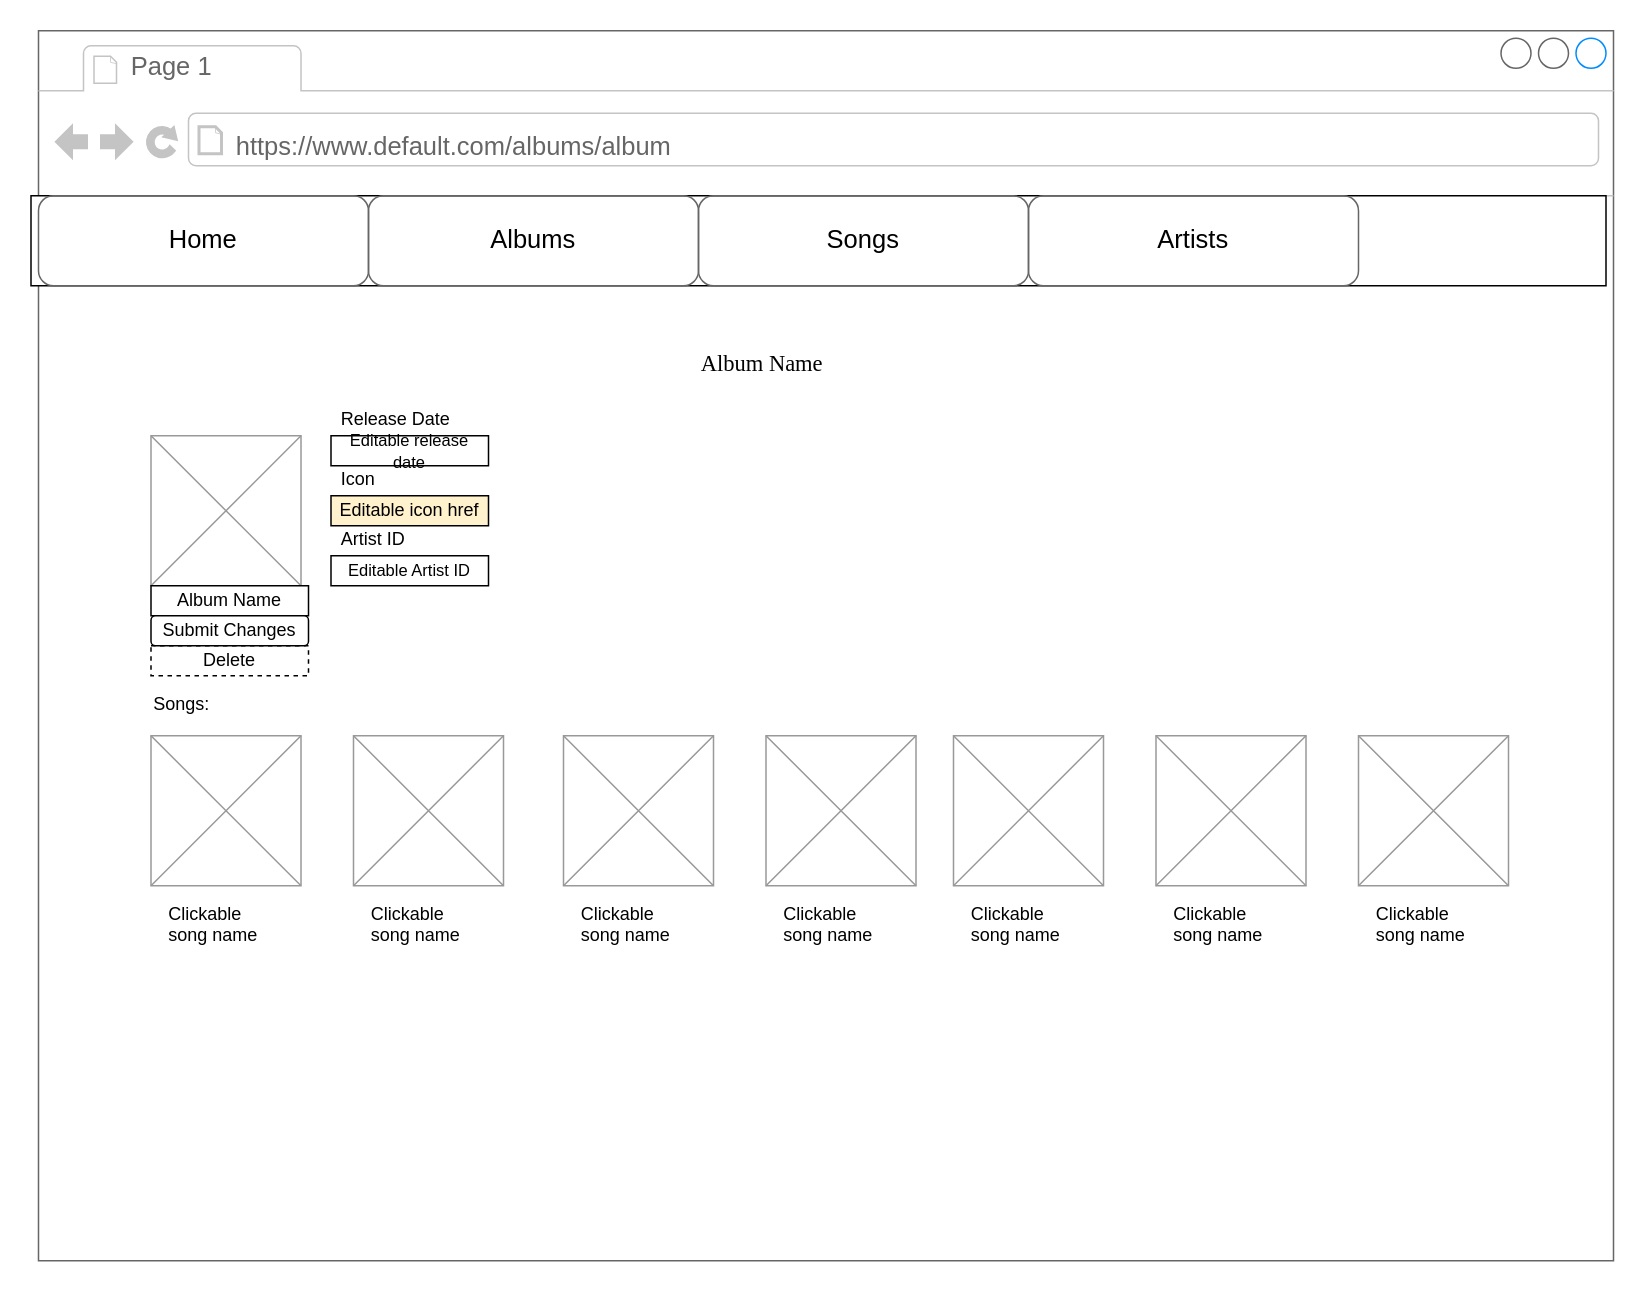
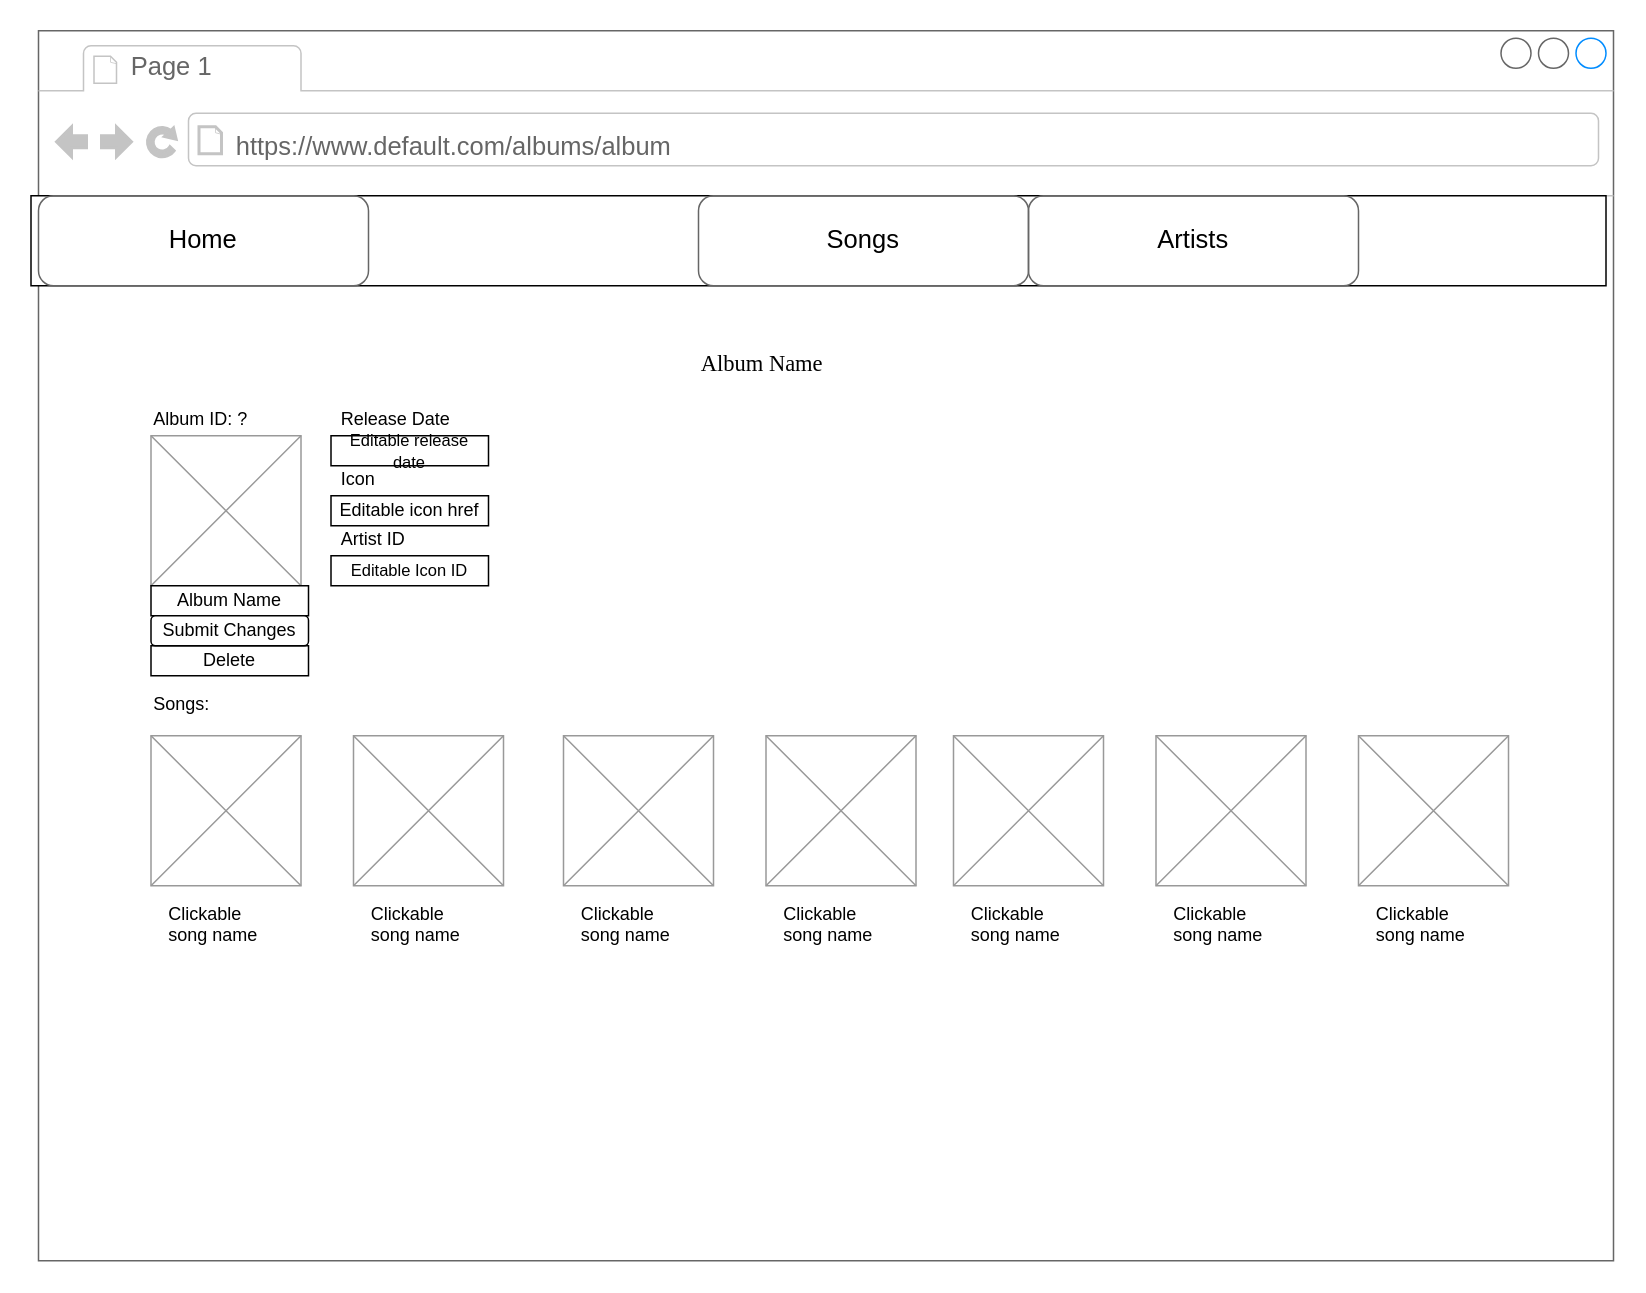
- <mxCell id="8" value="Albums" style="strokeWidth=1;shadow=0;dashed=0;align=center;html=1;shape=mxgraph.mockup.buttons.button;strokeColor=#666666;mainText=;buttonStyle=round;fontSize=17;fontStyle=0;fillColor=none;whiteSpace=wrap;rounded=0;labelBackgroundColor=none;" parent="2" vertex="1"><mxGeometry x="220" y="110" width="220" height="60" as="geometry" /></mxCell>
+ <mxCell id="27" value="Album ID: ?" style="text;spacingTop=-5;whiteSpace=wrap;html=1;align=left;fontSize=12;fontFamily=Helvetica;fillColor=none;strokeColor=none;" vertex="1" parent="2"><mxGeometry x="75" y="250" width="80" height="20" as="geometry" /></mxCell>
- <mxCell id="34" value="Editable icon href" style="rounded=0;whiteSpace=wrap;html=1;fillColor=#fff2cc;" vertex="1" parent="2"><mxGeometry x="195" y="310" width="105" height="20" as="geometry" /></mxCell>
+ <mxCell id="34" value="Editable icon href" style="rounded=0;whiteSpace=wrap;html=1;" vertex="1" parent="2"><mxGeometry x="195" y="310" width="105" height="20" as="geometry" /></mxCell>
- <mxCell id="36" value="&lt;font style=&quot;font-size: 11px;&quot;&gt;Editable Artist ID&lt;br&gt;&lt;/font&gt;" style="rounded=0;whiteSpace=wrap;html=1;" vertex="1" parent="2"><mxGeometry x="195" y="350" width="105" height="20" as="geometry" /></mxCell>
+ <mxCell id="36" value="&lt;font style=&quot;font-size: 11px;&quot;&gt;Editable Icon ID&lt;br&gt;&lt;/font&gt;" style="rounded=0;whiteSpace=wrap;html=1;" vertex="1" parent="2"><mxGeometry x="195" y="350" width="105" height="20" as="geometry" /></mxCell>
- <mxCell id="29" value="Delete" style="rounded=0;whiteSpace=wrap;html=1;dashed=1;" vertex="1" parent="2"><mxGeometry x="75" y="410" width="105" height="20" as="geometry" /></mxCell>
+ <mxCell id="29" value="Delete" style="rounded=0;whiteSpace=wrap;html=1;" vertex="1" parent="2"><mxGeometry x="75" y="410" width="105" height="20" as="geometry" /></mxCell>
